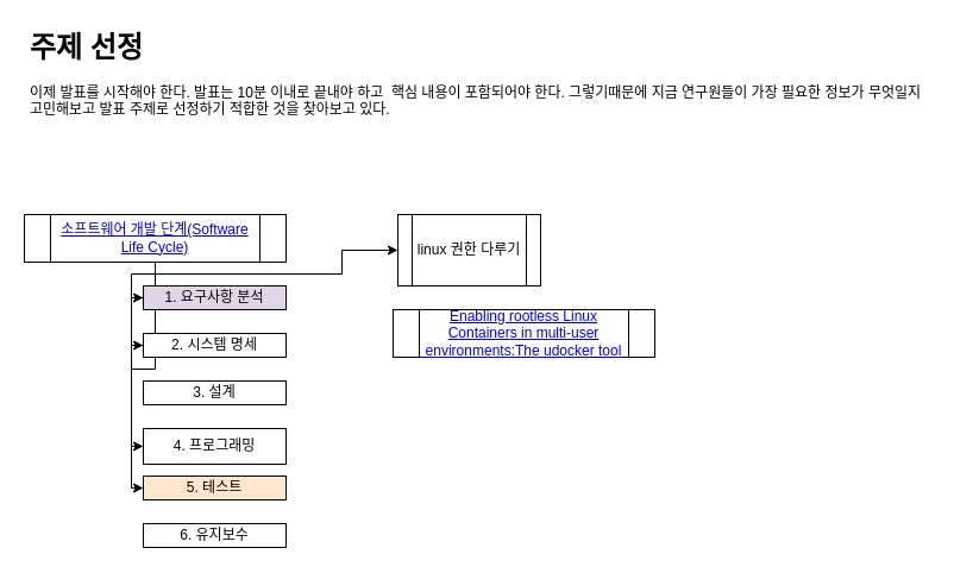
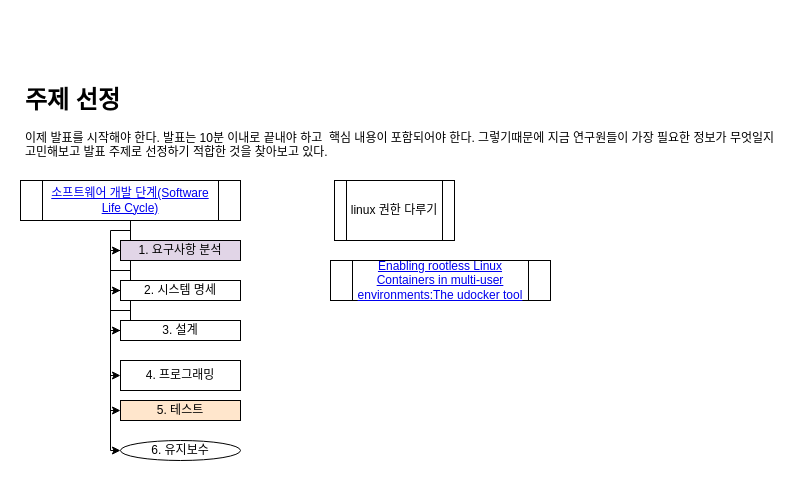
- <mxCell id="2" value="&lt;h1&gt;주제 선정&lt;/h1&gt;&lt;p&gt;이제 발표를 시작해야 한다. 발표는 10분 이내로 끝내야 하고&amp;nbsp; 핵심 내용이 포함되어야 한다. 그렇기때문에 지금 연구원들이 가장 필요한 정보가 무엇일지 고민해보고 발표 주제로 선정하기 적합한 것을 찾아보고 있다.&lt;/p&gt;" style="text;html=1;strokeColor=none;fillColor=none;spacing=5;spacingTop=-20;whiteSpace=wrap;overflow=hidden;rounded=0;" parent="1" vertex="1"><mxGeometry x="20" y="20" width="760" height="80" as="geometry" /></mxCell>
+ <mxCell id="2" value="&lt;h1&gt;주제 선정&lt;/h1&gt;&lt;p&gt;이제 발표를 시작해야 한다. 발표는 10분 이내로 끝내야 하고&amp;nbsp; 핵심 내용이 포함되어야 한다. 그렇기때문에 지금 연구원들이 가장 필요한 정보가 무엇일지 고민해보고 발표 주제로 선정하기 적합한 것을 찾아보고 있다.&lt;/p&gt;" style="text;html=1;strokeColor=none;fillColor=none;spacing=5;spacingTop=-20;whiteSpace=wrap;overflow=hidden;rounded=0;" parent="1" vertex="1"><mxGeometry x="20" y="80" width="760" height="80" as="geometry" /></mxCell>
- <mxCell id="8" style="edgeStyle=orthogonalEdgeStyle;rounded=0;html=1;exitX=0.5;exitY=1;exitDx=0;exitDy=0;" parent="1" source="9" target="16" edge="1"><mxGeometry relative="1" as="geometry" /></mxCell>
+ <mxCell id="8" style="edgeStyle=orthogonalEdgeStyle;rounded=0;html=1;exitX=0.5;exitY=1;exitDx=0;exitDy=0;entryX=0;entryY=0.5;entryDx=0;entryDy=0;" parent="1" source="9" target="15" edge="1"><mxGeometry relative="1" as="geometry" /></mxCell>
+ <mxCell id="5" style="edgeStyle=orthogonalEdgeStyle;rounded=0;html=1;exitX=0.5;exitY=1;exitDx=0;exitDy=0;entryX=0;entryY=0.5;entryDx=0;entryDy=0;" parent="1" source="9" target="12" edge="1"><mxGeometry relative="1" as="geometry" /></mxCell>
- <mxCell id="15" value="6. 유지보수" style="rounded=0;whiteSpace=wrap;html=1;" parent="1" vertex="1"><mxGeometry x="120" y="440" width="120" height="20" as="geometry" /></mxCell>
+ <mxCell id="15" value="6. 유지보수" style="ellipse;whiteSpace=wrap;html=1;" parent="1" vertex="1"><mxGeometry x="120" y="440" width="120" height="20" as="geometry" /></mxCell>
